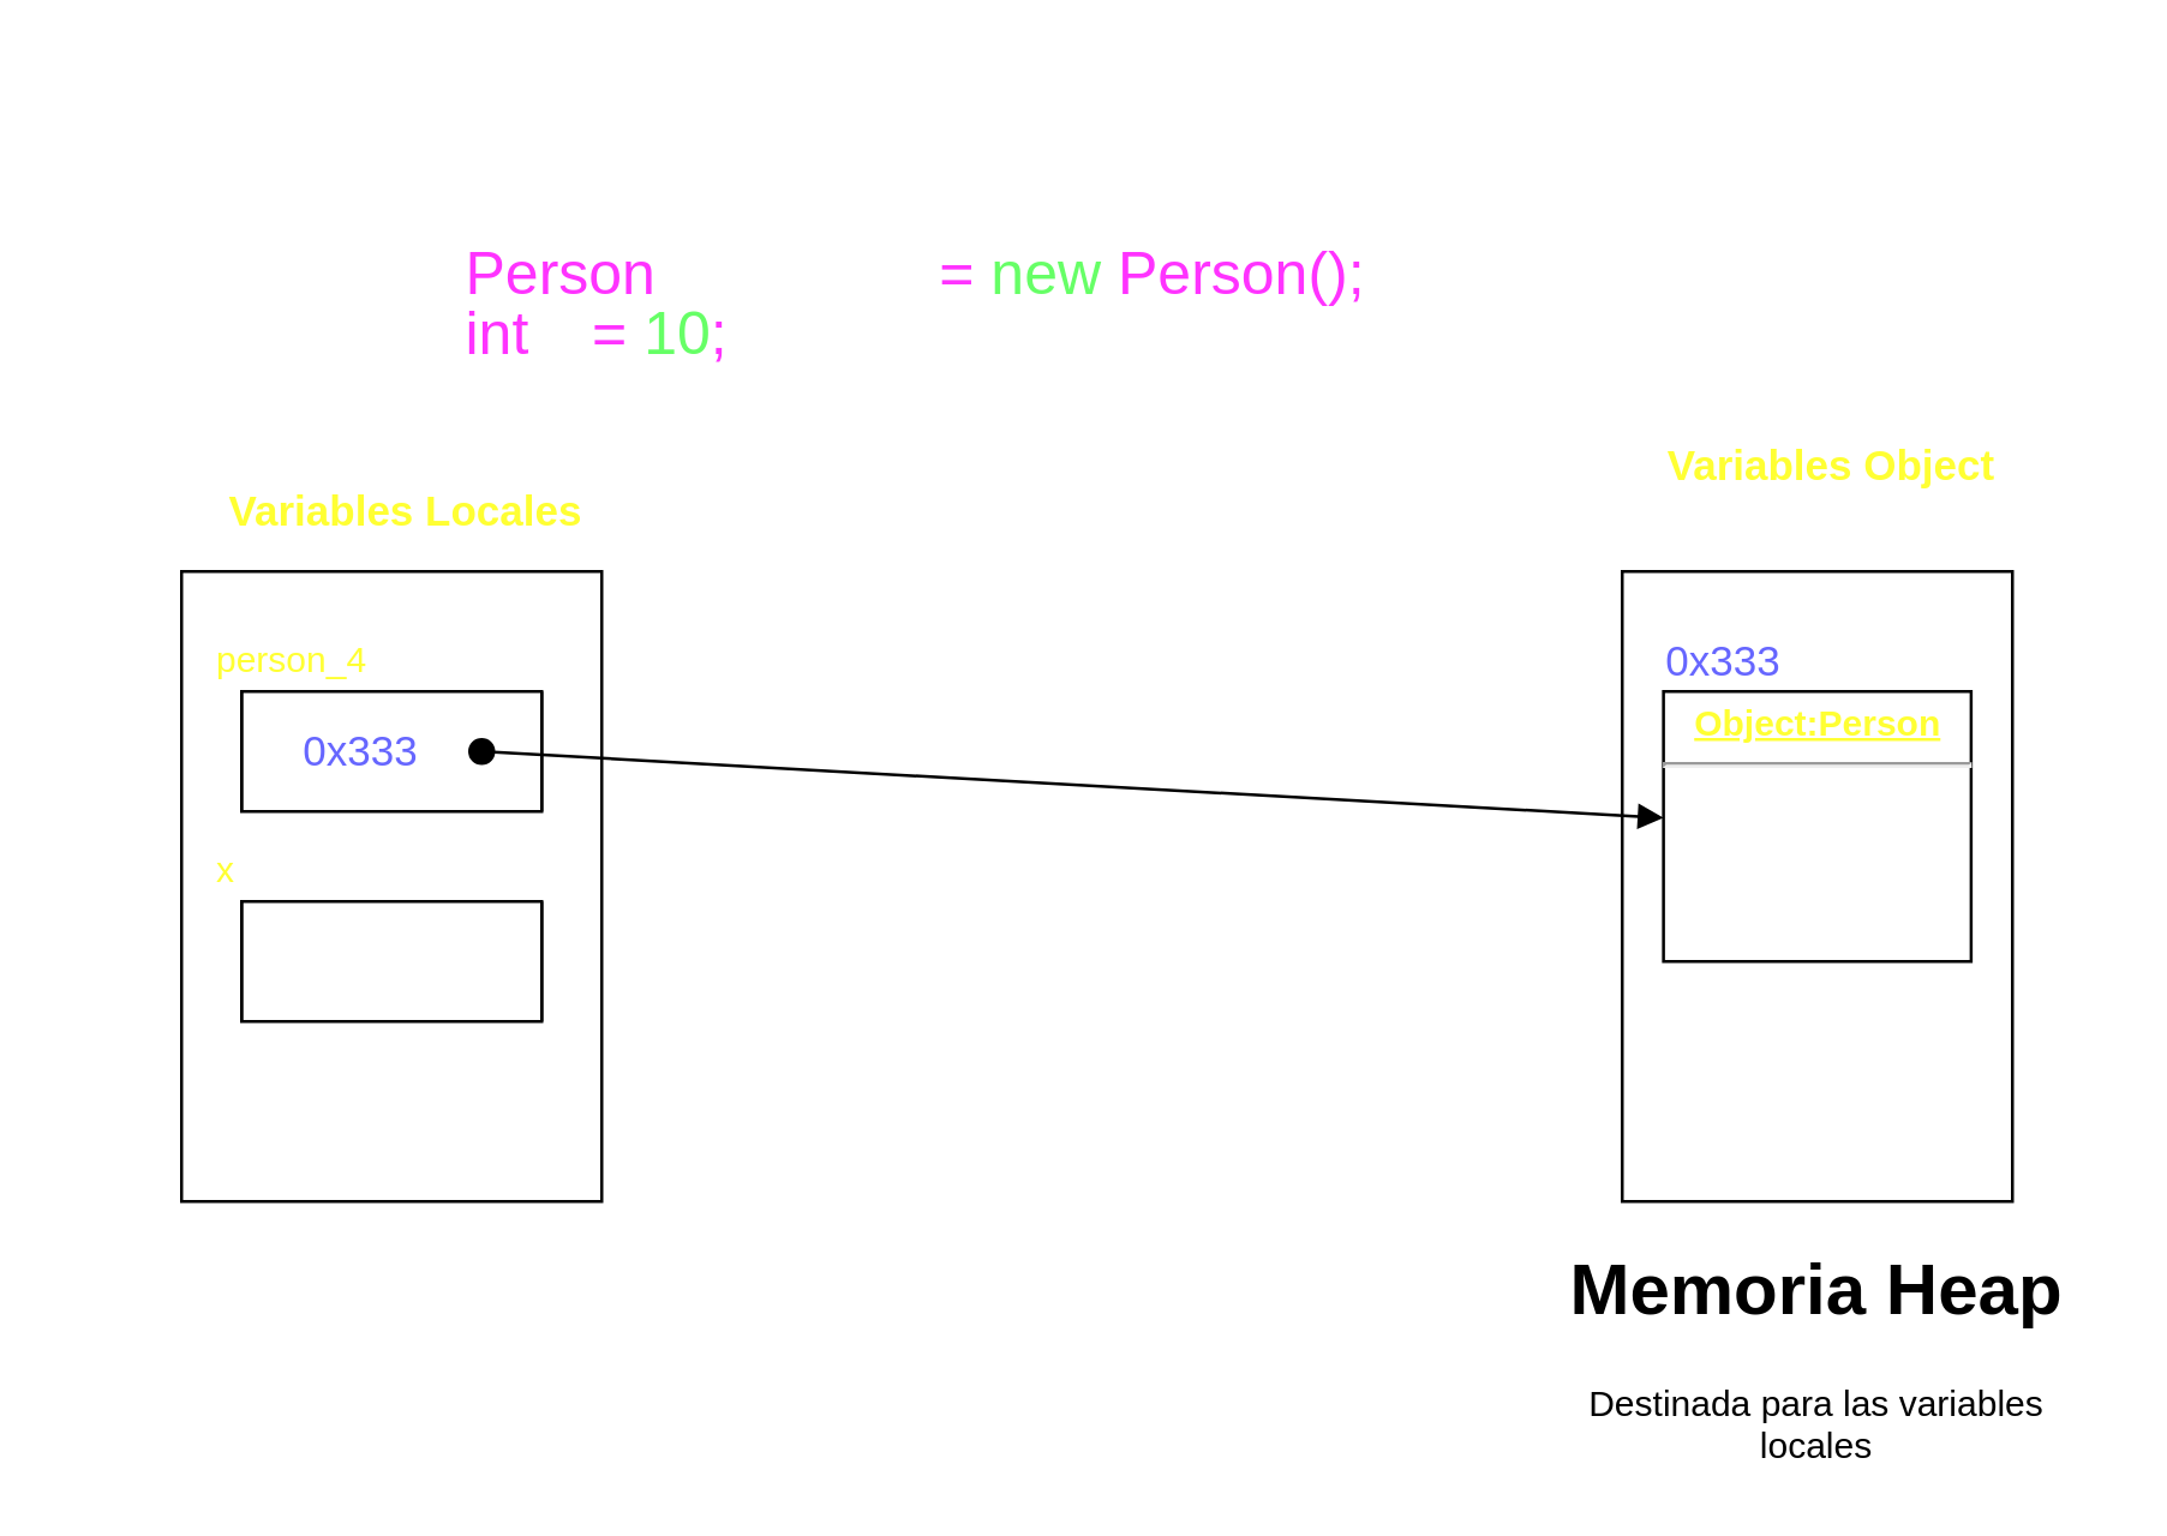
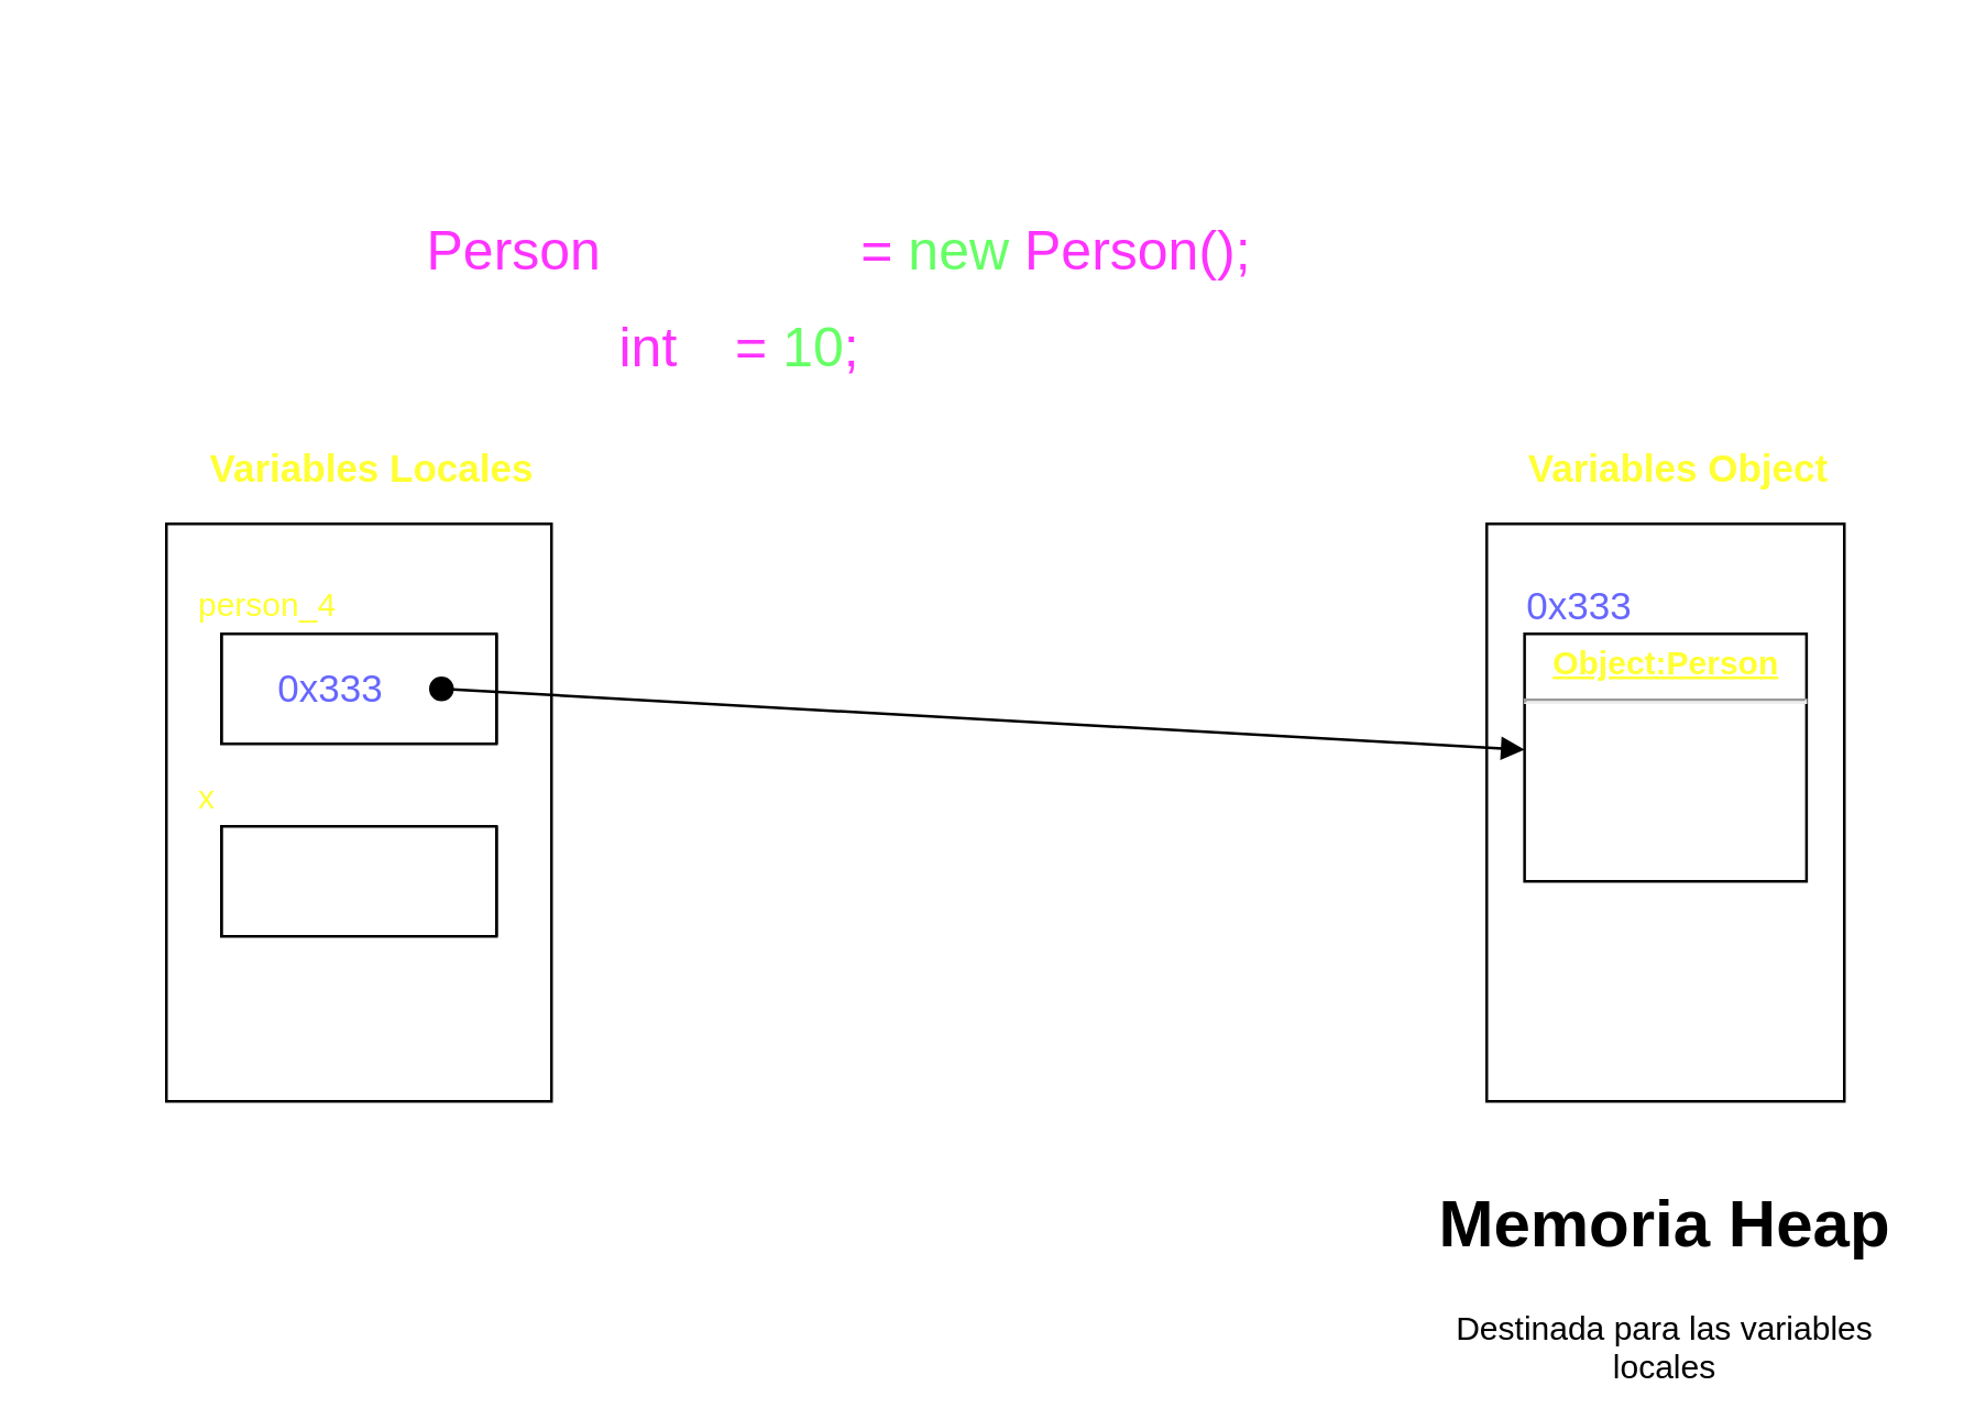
- <mxCell id="16" value="&lt;div style=&quot;font-size: 20px;&quot;&gt;&lt;font color=&quot;#ff33ff&quot; style=&quot;font-size: 20px;&quot;&gt;int&amp;nbsp;&lt;/font&gt;&lt;font color=&quot;#ffffff&quot; style=&quot;font-size: 20px;&quot;&gt;x&lt;/font&gt;&lt;font color=&quot;#ff33ff&quot; style=&quot;font-size: 20px;&quot;&gt; = &lt;/font&gt;&lt;font color=&quot;#66ff66&quot; style=&quot;font-size: 20px;&quot;&gt;10&lt;/font&gt;&lt;font color=&quot;#ff33ff&quot; style=&quot;font-size: 20px;&quot;&gt;;&lt;/font&gt;&lt;/div&gt;" style="text;html=1;strokeColor=none;fillColor=none;align=left;verticalAlign=middle;whiteSpace=wrap;rounded=0;fontSize=20;fontColor=#FFFF33;" vertex="1" parent="1"><mxGeometry x="153" y="100" width="455" height="20" as="geometry" /></mxCell>
+ <mxCell id="16" value="&lt;div style=&quot;font-size: 20px;&quot;&gt;&lt;font color=&quot;#ff33ff&quot; style=&quot;font-size: 20px;&quot;&gt;int&amp;nbsp;&lt;/font&gt;&lt;font color=&quot;#ffffff&quot; style=&quot;font-size: 20px;&quot;&gt;x&lt;/font&gt;&lt;font color=&quot;#ff33ff&quot; style=&quot;font-size: 20px;&quot;&gt; = &lt;/font&gt;&lt;font color=&quot;#66ff66&quot; style=&quot;font-size: 20px;&quot;&gt;10&lt;/font&gt;&lt;font color=&quot;#ff33ff&quot; style=&quot;font-size: 20px;&quot;&gt;;&lt;/font&gt;&lt;/div&gt;" style="text;html=1;strokeColor=none;fillColor=none;align=left;verticalAlign=middle;whiteSpace=wrap;rounded=0;fontSize=20;fontColor=#FFFF33;" vertex="1" parent="1"><mxGeometry x="223" y="115" width="455" height="20" as="geometry" /></mxCell>
- <mxCell id="5" value="Variables Object" style="text;html=1;strokeColor=none;fillColor=none;align=center;verticalAlign=middle;whiteSpace=wrap;rounded=0;fontSize=14;fontStyle=1;fontColor=#FFFF33;" vertex="1" parent="1"><mxGeometry x="545" y="145" width="130" height="20" as="geometry" /></mxCell>
+ <mxCell id="5" value="Variables Object" style="text;html=1;strokeColor=none;fillColor=none;align=center;verticalAlign=middle;whiteSpace=wrap;rounded=0;fontSize=14;fontStyle=1;fontColor=#FFFF33;" vertex="1" parent="1"><mxGeometry x="545" y="160" width="130" height="20" as="geometry" /></mxCell>
- <mxCell id="6" value="&lt;h1&gt;Memoria Heap&lt;/h1&gt;&lt;p&gt;Destinada para las variables locales&lt;/p&gt;" style="text;html=1;strokeColor=none;fillColor=none;spacing=5;spacingTop=-20;whiteSpace=wrap;overflow=hidden;rounded=0;align=center;" vertex="1" parent="1"><mxGeometry x="510" y="410" width="190" height="80" as="geometry" /></mxCell>
+ <mxCell id="6" value="&lt;h1&gt;Memoria Heap&lt;/h1&gt;&lt;p&gt;Destinada para las variables locales&lt;/p&gt;" style="text;html=1;strokeColor=none;fillColor=none;spacing=5;spacingTop=-20;whiteSpace=wrap;overflow=hidden;rounded=0;align=center;" vertex="1" parent="1"><mxGeometry x="510" y="425" width="190" height="80" as="geometry" /></mxCell>
